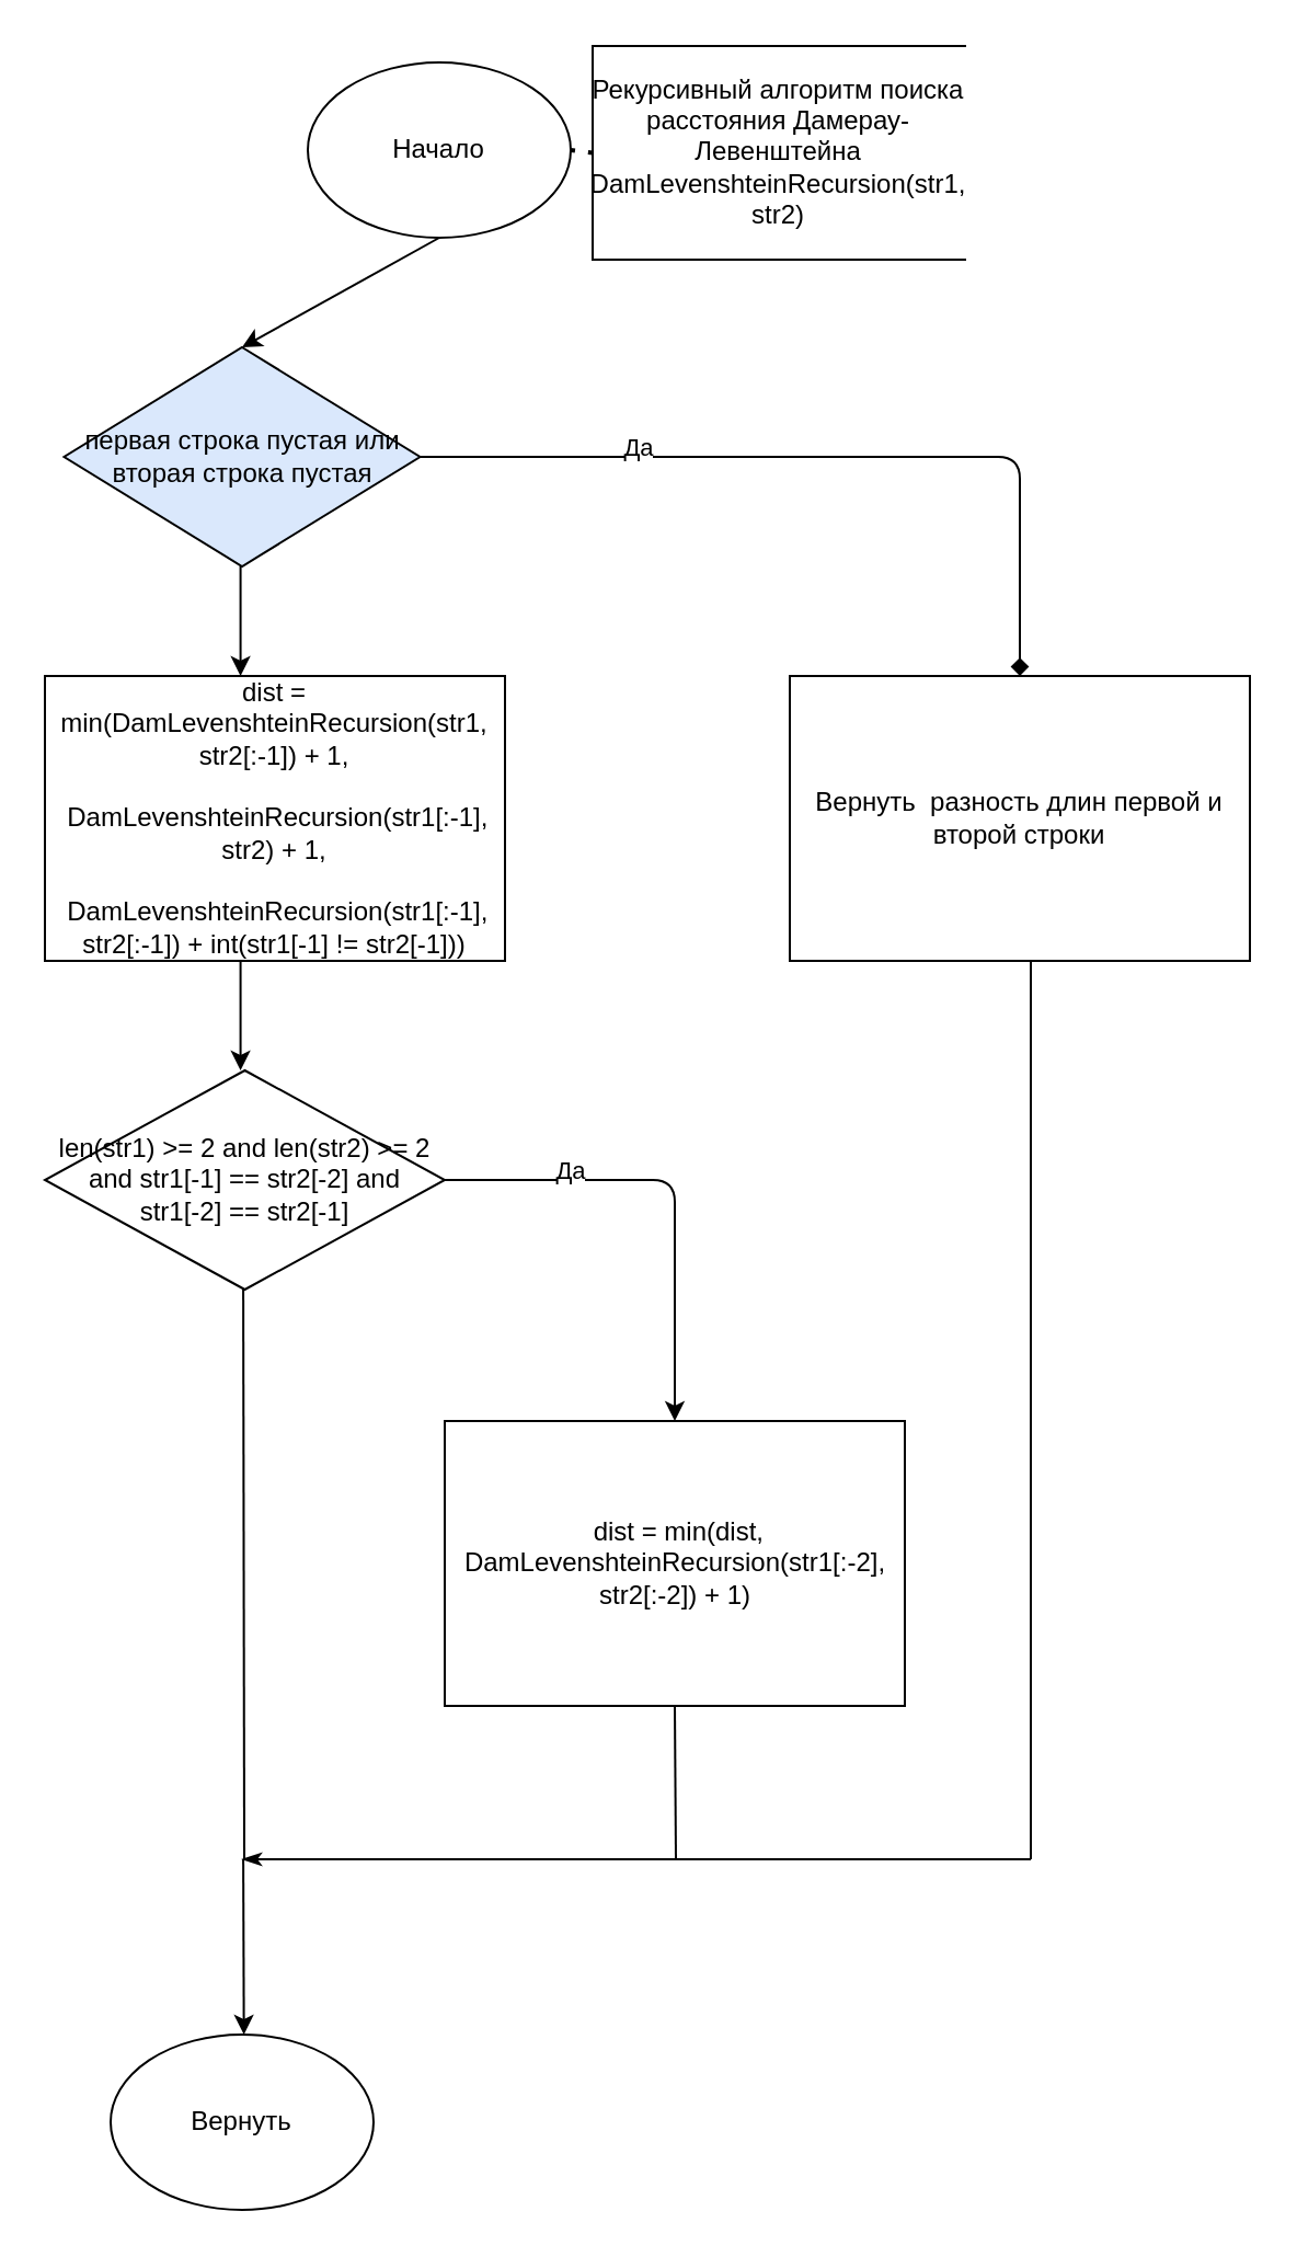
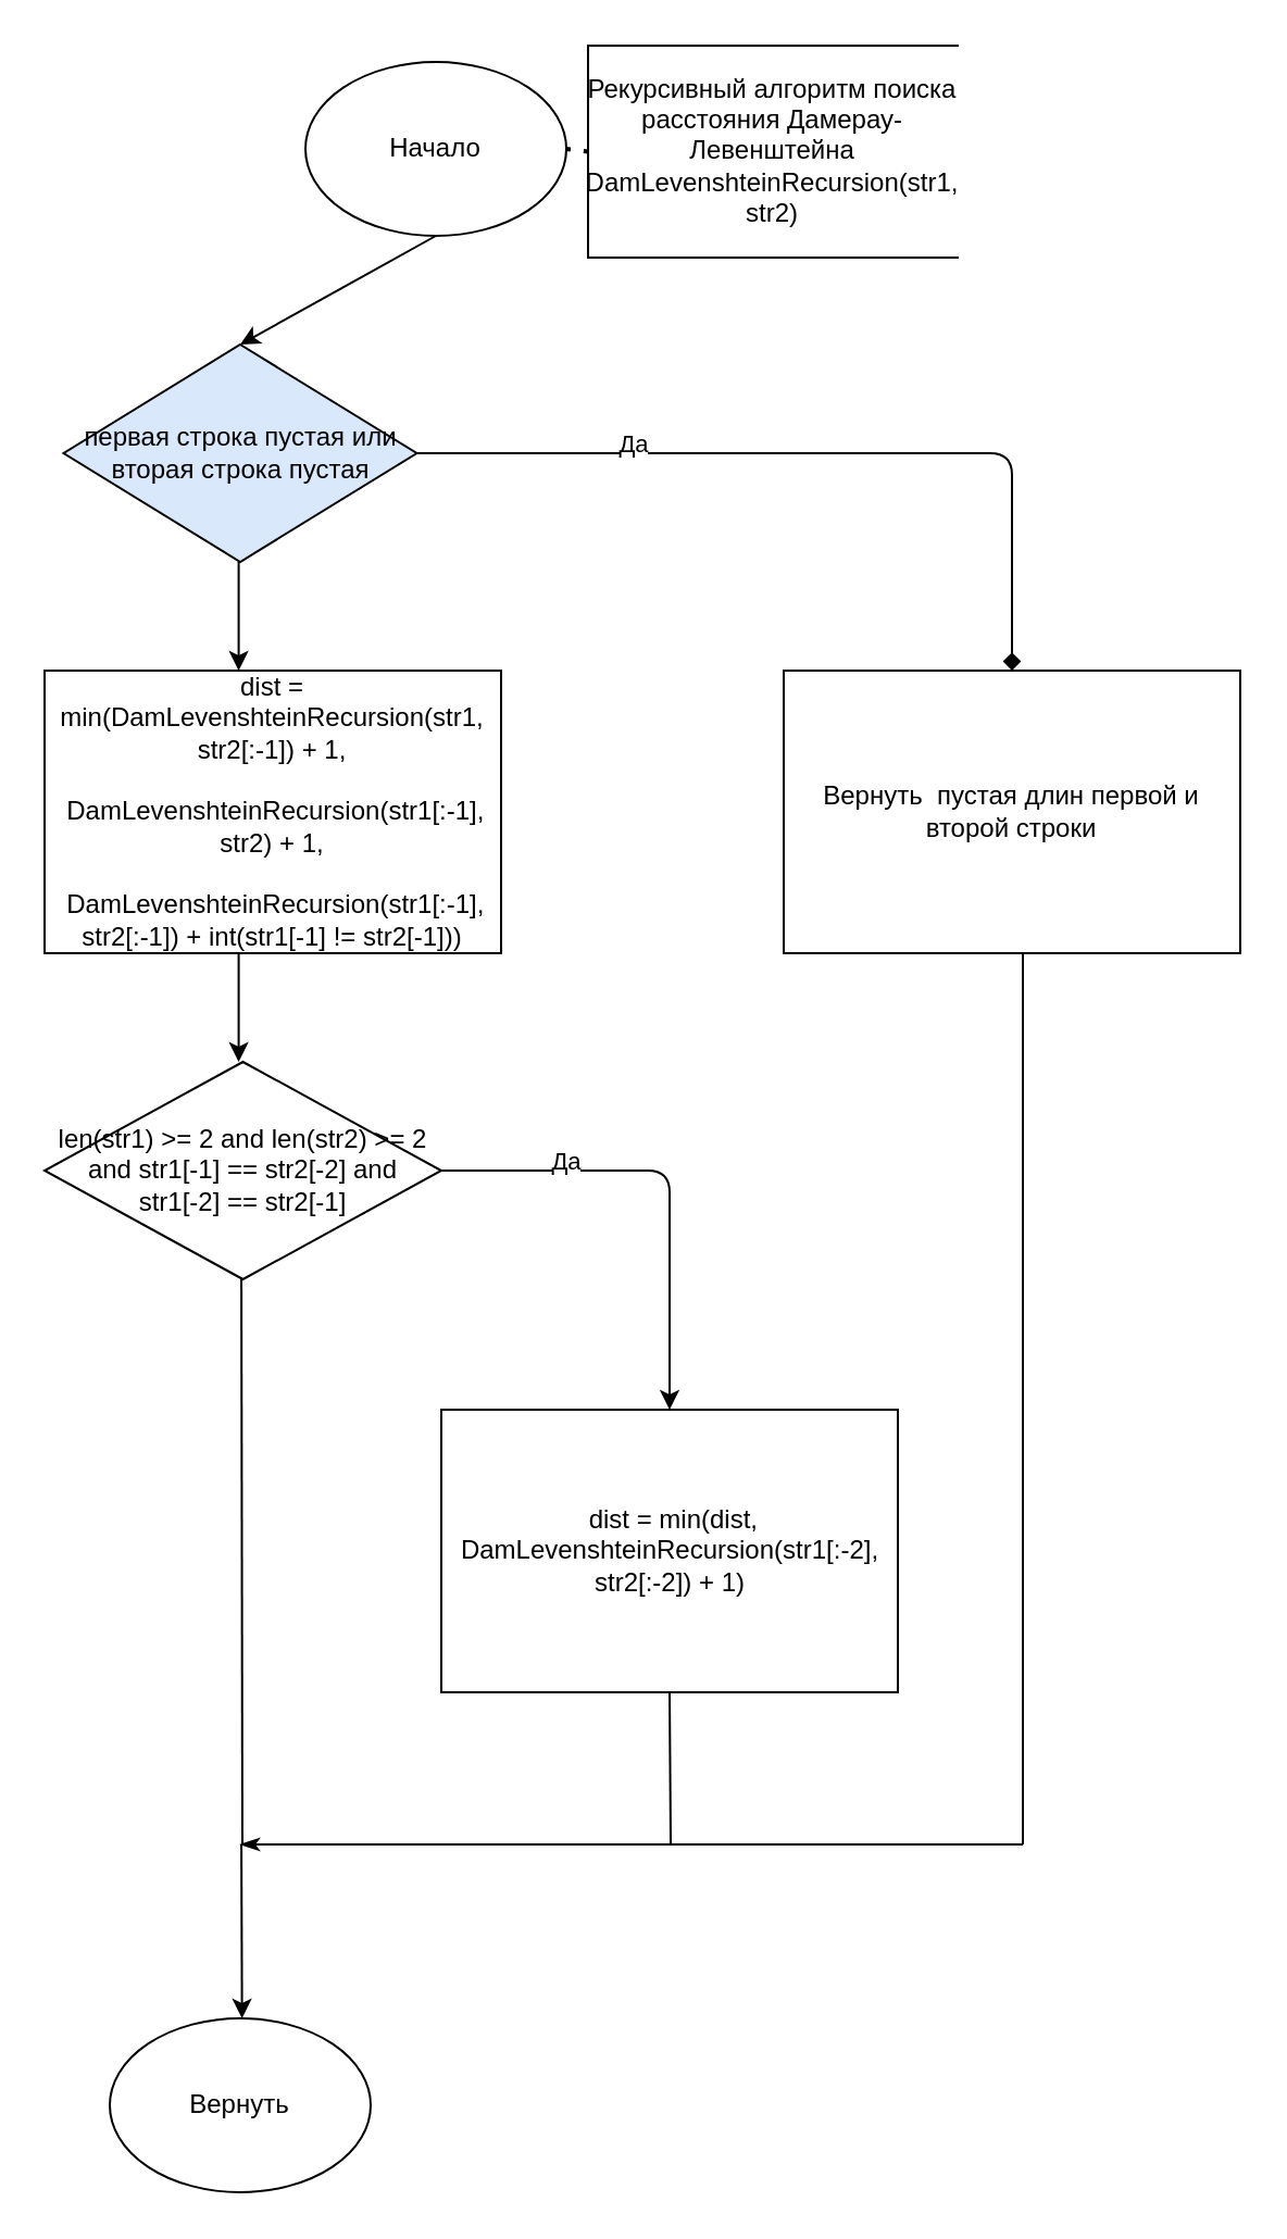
- <mxCell id="8" value="&lt;div&gt;Вернуть &amp;nbsp;разность длин первой и второй строки&lt;/div&gt;" style="rounded=0;whiteSpace=wrap;html=1;" vertex="1" parent="1"><mxGeometry x="360" y="308" width="210" height="130" as="geometry" /></mxCell>
+ <mxCell id="8" value="&lt;div&gt;Вернуть &amp;nbsp;пустая длин первой и второй строки&lt;/div&gt;" style="rounded=0;whiteSpace=wrap;html=1;" vertex="1" parent="1"><mxGeometry x="360" y="308" width="210" height="130" as="geometry" /></mxCell>
